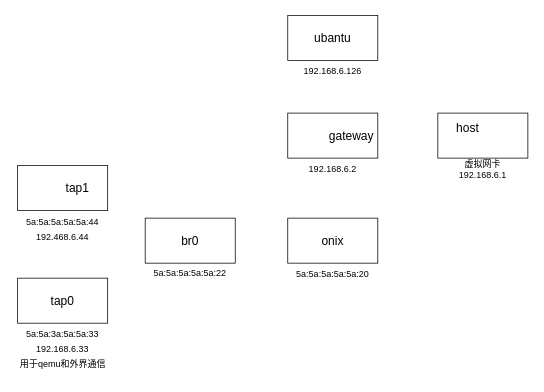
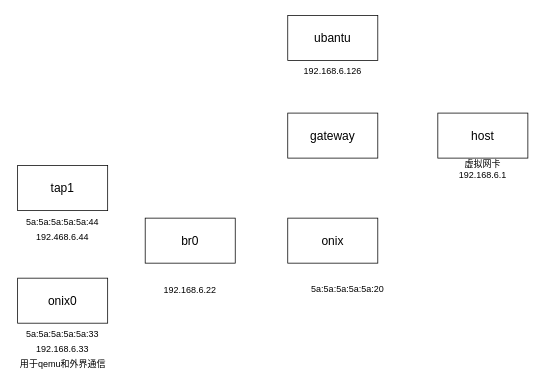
- <mxCell id="9" value="&lt;font style=&quot;font-size: 16px;&quot;&gt;host&lt;/font&gt;" style="text;html=1;strokeColor=none;fillColor=none;align=center;verticalAlign=middle;whiteSpace=wrap;rounded=0;" parent="1" vertex="1"><mxGeometry x="593" y="155" width="60" height="30" as="geometry" /></mxCell>
+ <mxCell id="9" value="&lt;font style=&quot;font-size: 16px;&quot;&gt;host&lt;/font&gt;" style="text;html=1;strokeColor=none;fillColor=none;align=center;verticalAlign=middle;whiteSpace=wrap;rounded=0;" parent="1" vertex="1"><mxGeometry x="613" y="165" width="60" height="30" as="geometry" /></mxCell>
- <mxCell id="8" value="&lt;font style=&quot;font-size: 16px;&quot;&gt;gateway&lt;/font&gt;" style="text;html=1;strokeColor=none;fillColor=none;align=center;verticalAlign=middle;whiteSpace=wrap;rounded=0;" parent="1" vertex="1"><mxGeometry x="438" y="165" width="60" height="30" as="geometry" /></mxCell>
+ <mxCell id="8" value="&lt;font style=&quot;font-size: 16px;&quot;&gt;gateway&lt;/font&gt;" style="text;html=1;strokeColor=none;fillColor=none;align=center;verticalAlign=middle;whiteSpace=wrap;rounded=0;" parent="1" vertex="1"><mxGeometry x="413" y="165" width="60" height="30" as="geometry" /></mxCell>
- <mxCell id="17" value="192.168.6.2" style="text;html=1;strokeColor=none;fillColor=none;align=center;verticalAlign=middle;whiteSpace=wrap;rounded=0;" parent="1" vertex="1"><mxGeometry x="388" y="210" width="110" height="30" as="geometry" /></mxCell>
- <mxCell id="11" value="&lt;font style=&quot;font-size: 16px;&quot;&gt;tap1&lt;/font&gt;" style="text;html=1;strokeColor=none;fillColor=none;align=center;verticalAlign=middle;whiteSpace=wrap;rounded=0;" parent="1" vertex="1"><mxGeometry x="73" y="235" width="60" height="30" as="geometry" /></mxCell>
+ <mxCell id="11" value="&lt;font style=&quot;font-size: 16px;&quot;&gt;tap1&lt;/font&gt;" style="text;html=1;strokeColor=none;fillColor=none;align=center;verticalAlign=middle;whiteSpace=wrap;rounded=0;" parent="1" vertex="1"><mxGeometry x="53" y="235" width="60" height="30" as="geometry" /></mxCell>
- <mxCell id="19" value="5a:5a:5a:5a:5a:22" style="text;html=1;strokeColor=none;fillColor=none;align=center;verticalAlign=middle;whiteSpace=wrap;rounded=0;" parent="1" vertex="1"><mxGeometry x="198" y="354" width="110" height="20" as="geometry" /></mxCell>
- <mxCell id="16" value="5a:5a:5a:5a:5a:20" style="text;html=1;strokeColor=none;fillColor=none;align=center;verticalAlign=middle;whiteSpace=wrap;rounded=0;" parent="1" vertex="1"><mxGeometry x="388" y="350" width="110" height="30" as="geometry" /></mxCell>
+ <mxCell id="16" value="5a:5a:5a:5a:5a:20" style="text;html=1;strokeColor=none;fillColor=none;align=center;verticalAlign=middle;whiteSpace=wrap;rounded=0;" parent="1" vertex="1"><mxGeometry x="408" y="370" width="110" height="30" as="geometry" /></mxCell>
+ <mxCell id="24" value="192.168.6.22" style="text;html=1;strokeColor=none;fillColor=none;align=center;verticalAlign=middle;whiteSpace=wrap;rounded=0;" vertex="1" parent="1"><mxGeometry x="198" y="374" width="110" height="24" as="geometry" /></mxCell>
- <mxCell id="15" value="&lt;font style=&quot;font-size: 16px;&quot;&gt;tap0&lt;/font&gt;" style="text;html=1;strokeColor=none;fillColor=none;align=center;verticalAlign=middle;whiteSpace=wrap;rounded=0;" parent="1" vertex="1"><mxGeometry x="53" y="385" width="60" height="30" as="geometry" /></mxCell>
+ <mxCell id="15" value="&lt;font style=&quot;font-size: 16px;&quot;&gt;onix0&lt;/font&gt;" style="text;html=1;strokeColor=none;fillColor=none;align=center;verticalAlign=middle;whiteSpace=wrap;rounded=0;" parent="1" vertex="1"><mxGeometry x="53" y="385" width="60" height="30" as="geometry" /></mxCell>
- <mxCell id="21" value="5a:5a:3a:5a:5a:33" style="text;html=1;strokeColor=none;fillColor=none;align=center;verticalAlign=middle;whiteSpace=wrap;rounded=0;" parent="1" vertex="1"><mxGeometry x="28" y="430" width="110" height="30" as="geometry" /></mxCell>
+ <mxCell id="21" value="5a:5a:5a:5a:5a:33" style="text;html=1;strokeColor=none;fillColor=none;align=center;verticalAlign=middle;whiteSpace=wrap;rounded=0;" parent="1" vertex="1"><mxGeometry x="28" y="430" width="110" height="30" as="geometry" /></mxCell>
